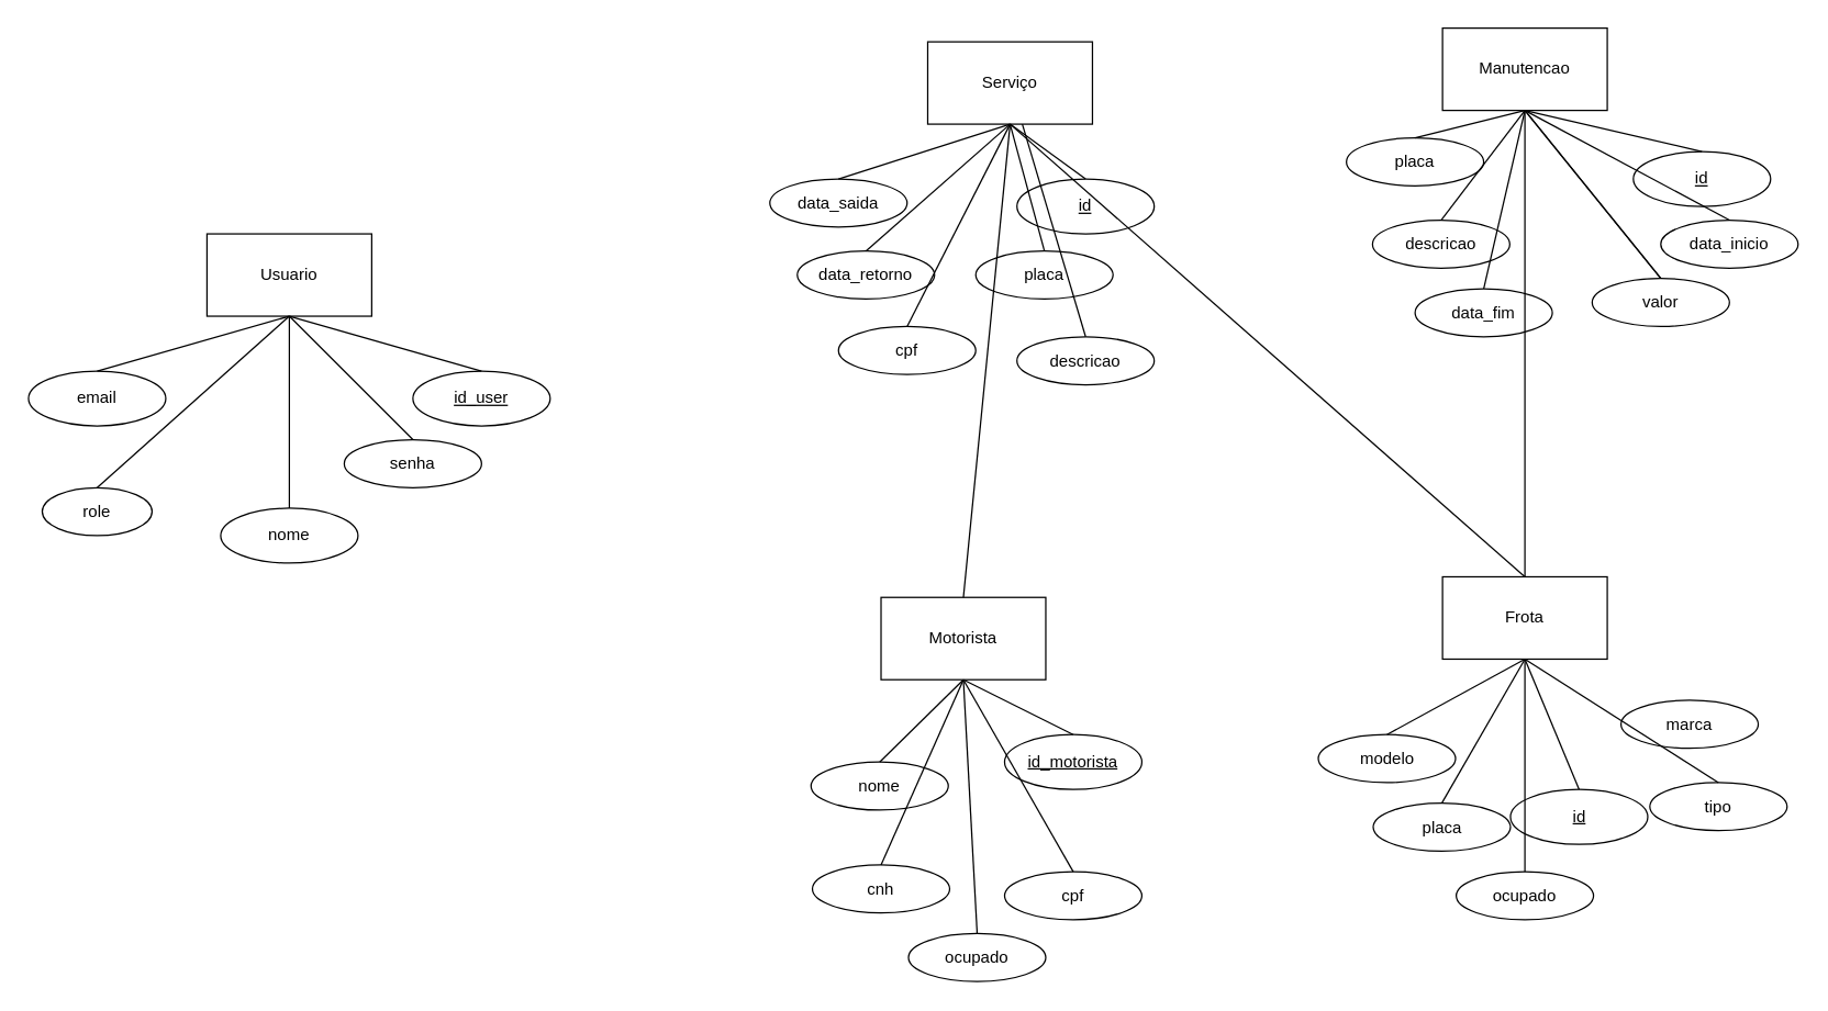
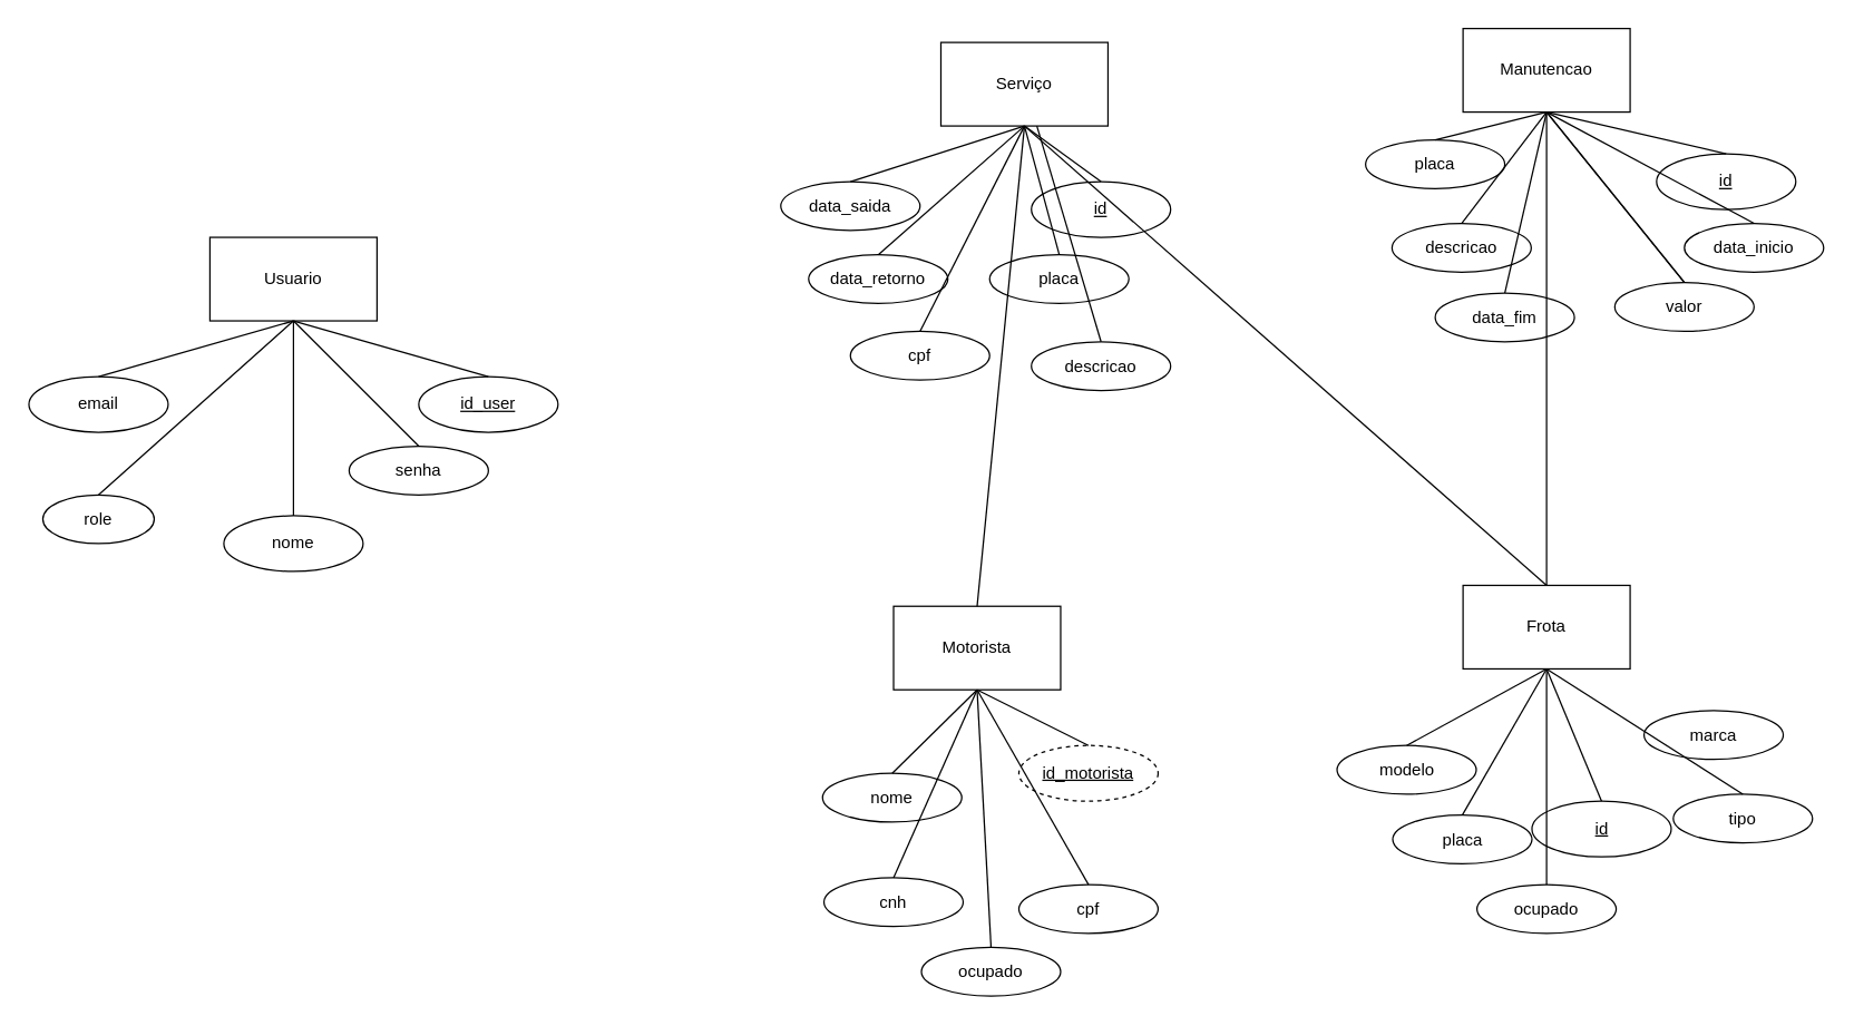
- <mxCell id="9" value="id_motorista" style="ellipse;whiteSpace=wrap;html=1;align=center;fontStyle=4;" parent="1" vertex="1"><mxGeometry x="731" y="535" width="100" height="40" as="geometry" /></mxCell>
+ <mxCell id="9" value="id_motorista" style="ellipse;whiteSpace=wrap;html=1;align=center;fontStyle=4;dashed=1;" parent="1" vertex="1"><mxGeometry x="731" y="535" width="100" height="40" as="geometry" /></mxCell>
